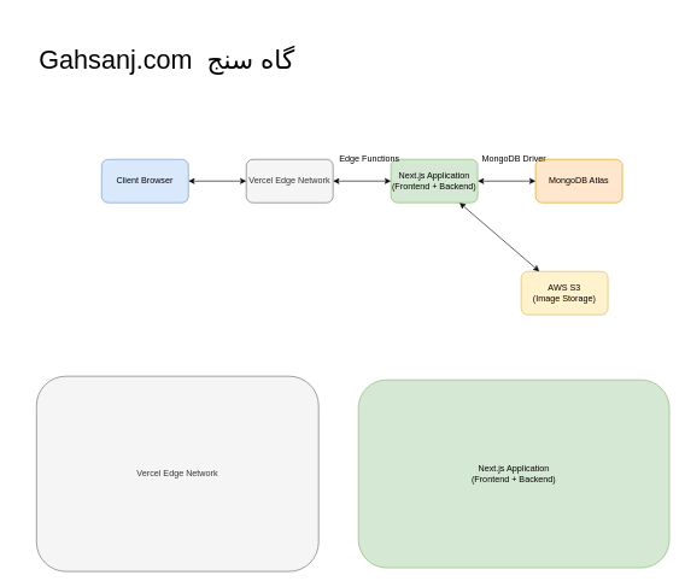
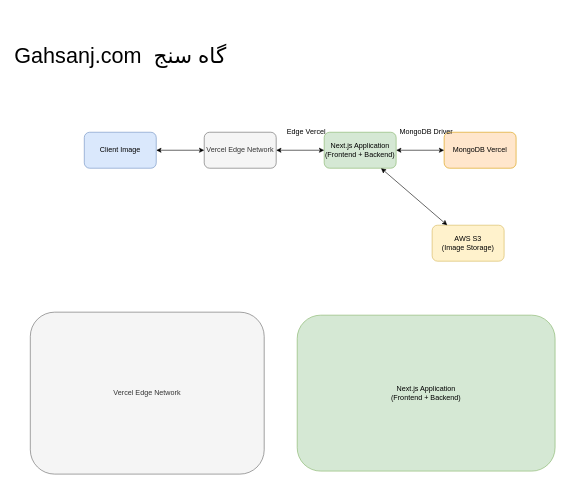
- <mxCell id="13" value="&lt;font style=&quot;font-size: 36px;&quot;&gt;&lt;br&gt;Gahsanj.com&amp;nbsp; گاه سنج&lt;/font&gt;" style="text;html=1;align=center;verticalAlign=middle;resizable=0;points=[];autosize=1;strokeColor=none;fillColor=none;" parent="1" vertex="1"><mxGeometry x="50" y="10" width="360" height="100" as="geometry" /></mxCell>
+ <mxCell id="13" value="&lt;font style=&quot;font-size: 36px;&quot;&gt;&lt;br&gt;Gahsanj.com&amp;nbsp; گاه سنج&lt;/font&gt;" style="text;html=1;align=center;verticalAlign=middle;resizable=0;points=[];autosize=1;strokeColor=none;fillColor=none;" parent="1" vertex="1"><mxGeometry x="20" y="20" width="360" height="100" as="geometry" /></mxCell>
- <mxCell id="11" value="Edge Functions" style="text;html=1;align=center;verticalAlign=middle;resizable=0;points=[];" parent="1" vertex="1"><mxGeometry x="460" y="210" width="100" height="20" as="geometry" /></mxCell>
+ <mxCell id="11" value="Edge Vercel" style="text;html=1;align=center;verticalAlign=middle;resizable=0;points=[];" parent="1" vertex="1"><mxGeometry x="460" y="210" width="100" height="20" as="geometry" /></mxCell>
- <mxCell id="2" value="Client Browser" style="rounded=1;whiteSpace=wrap;html=1;fillColor=#dae8fc;strokeColor=#6c8ebf;" parent="1" vertex="1"><mxGeometry x="140" y="220" width="120" height="60" as="geometry" /></mxCell>
+ <mxCell id="2" value="Client Image" style="rounded=1;whiteSpace=wrap;html=1;fillColor=#dae8fc;strokeColor=#6c8ebf;" parent="1" vertex="1"><mxGeometry x="140" y="220" width="120" height="60" as="geometry" /></mxCell>
- <mxCell id="5" value="MongoDB Atlas" style="rounded=1;whiteSpace=wrap;html=1;fillColor=#ffe6cc;strokeColor=#d79b00;" parent="1" vertex="1"><mxGeometry x="740" y="220" width="120" height="60" as="geometry" /></mxCell>
+ <mxCell id="5" value="MongoDB Vercel" style="rounded=1;whiteSpace=wrap;html=1;fillColor=#ffe6cc;strokeColor=#d79b00;" parent="1" vertex="1"><mxGeometry x="740" y="220" width="120" height="60" as="geometry" /></mxCell>
